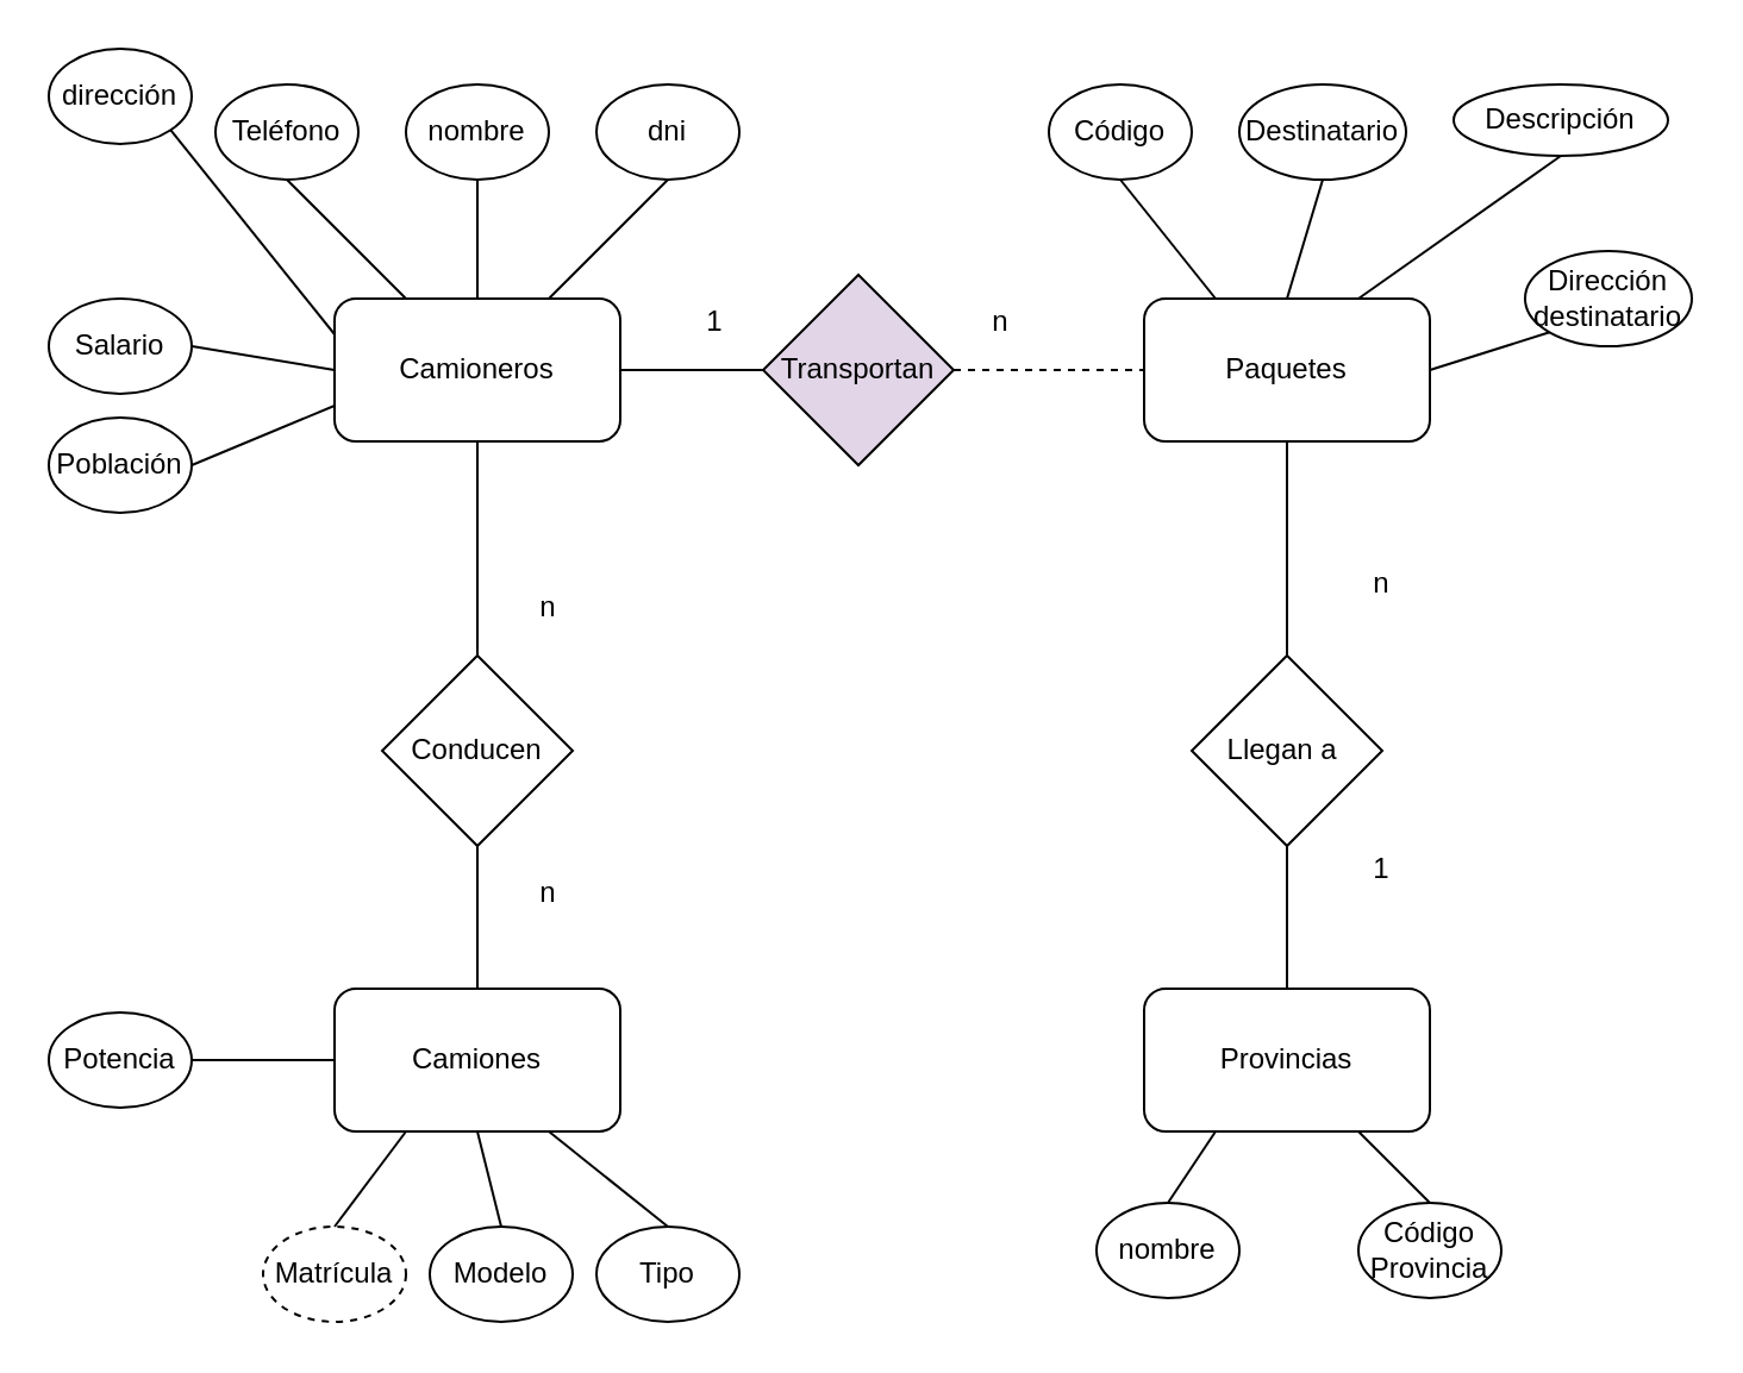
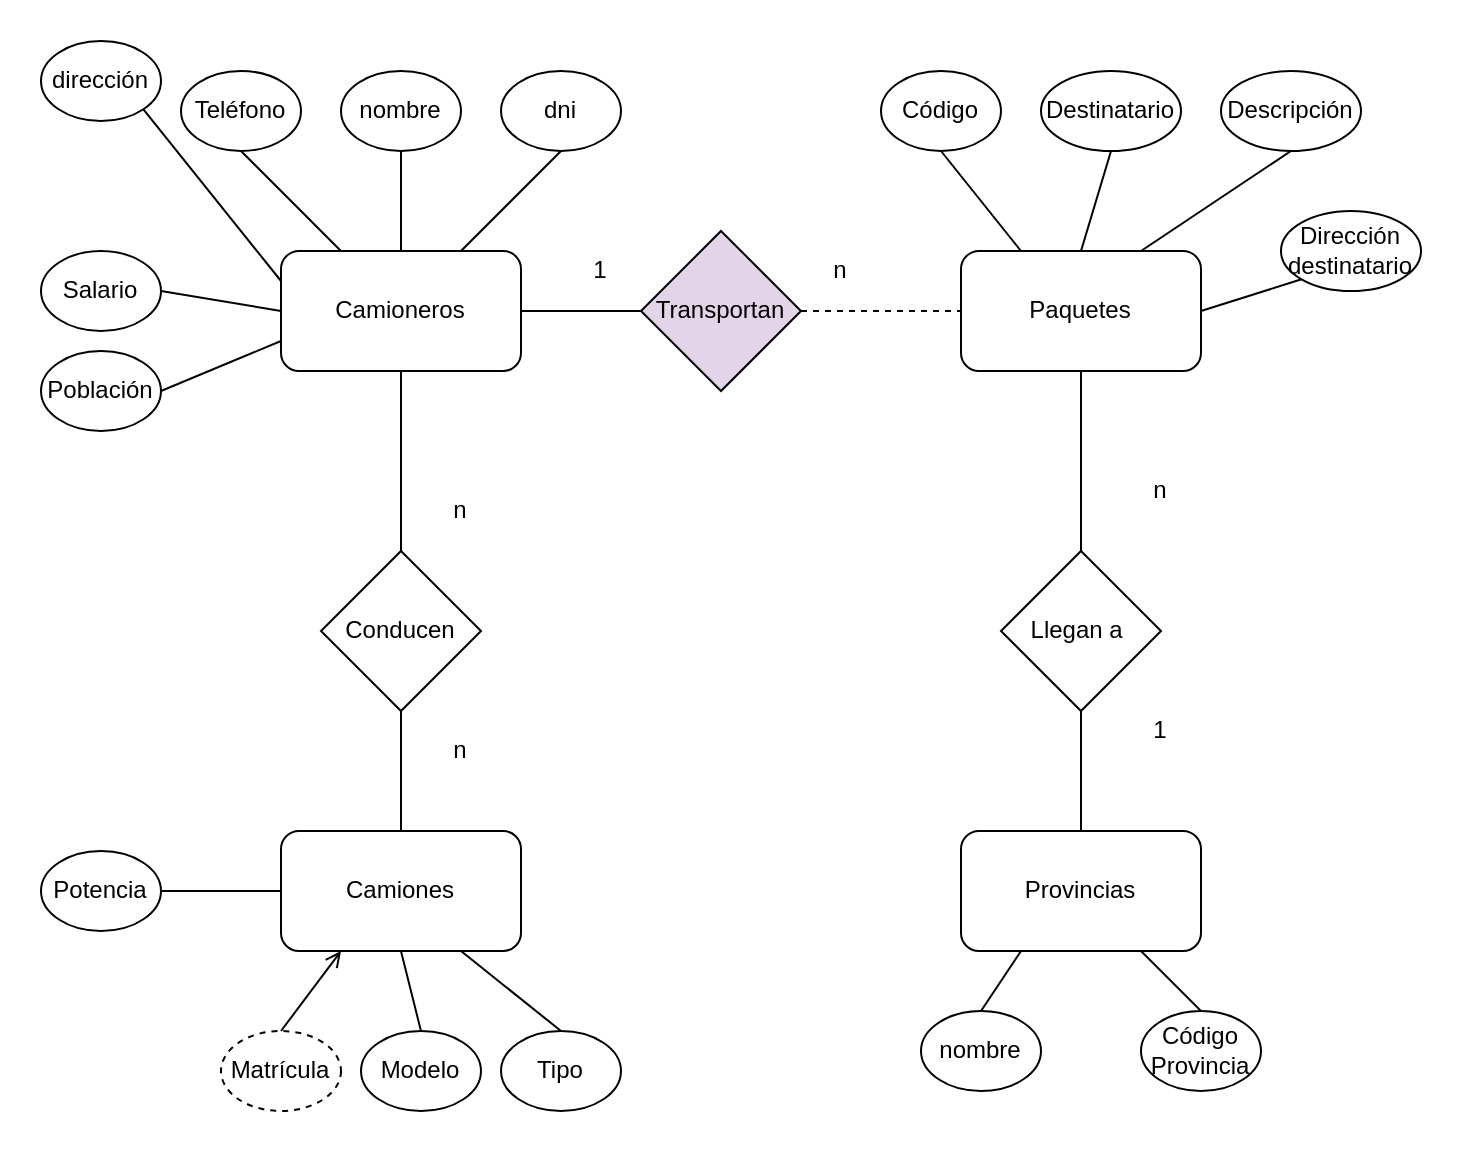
- <mxCell id="29" value="Descripción" style="ellipse;whiteSpace=wrap;html=1;" vertex="1" parent="1"><mxGeometry x="610" y="35" width="90" height="30" as="geometry" /></mxCell>
+ <mxCell id="29" value="Descripción" style="ellipse;whiteSpace=wrap;html=1;" vertex="1" parent="1"><mxGeometry x="610" y="35" width="70" height="40" as="geometry" /></mxCell>
- <mxCell id="49" value="" style="endArrow=none;html=1;exitX=0.5;exitY=0;exitDx=0;exitDy=0;entryX=0.25;entryY=1;entryDx=0;entryDy=0;" edge="1" parent="1" source="45" target="11"><mxGeometry width="50" height="50" relative="1" as="geometry"><mxPoint x="390" y="345" as="sourcePoint" /><mxPoint x="440" y="295" as="targetPoint" /></mxGeometry></mxCell>
+ <mxCell id="49" value="" style="endArrow=open;html=1;exitX=0.5;exitY=0;exitDx=0;exitDy=0;entryX=0.25;entryY=1;entryDx=0;entryDy=0;" edge="1" parent="1" source="45" target="11"><mxGeometry width="50" height="50" relative="1" as="geometry"><mxPoint x="390" y="345" as="sourcePoint" /><mxPoint x="440" y="295" as="targetPoint" /></mxGeometry></mxCell>
